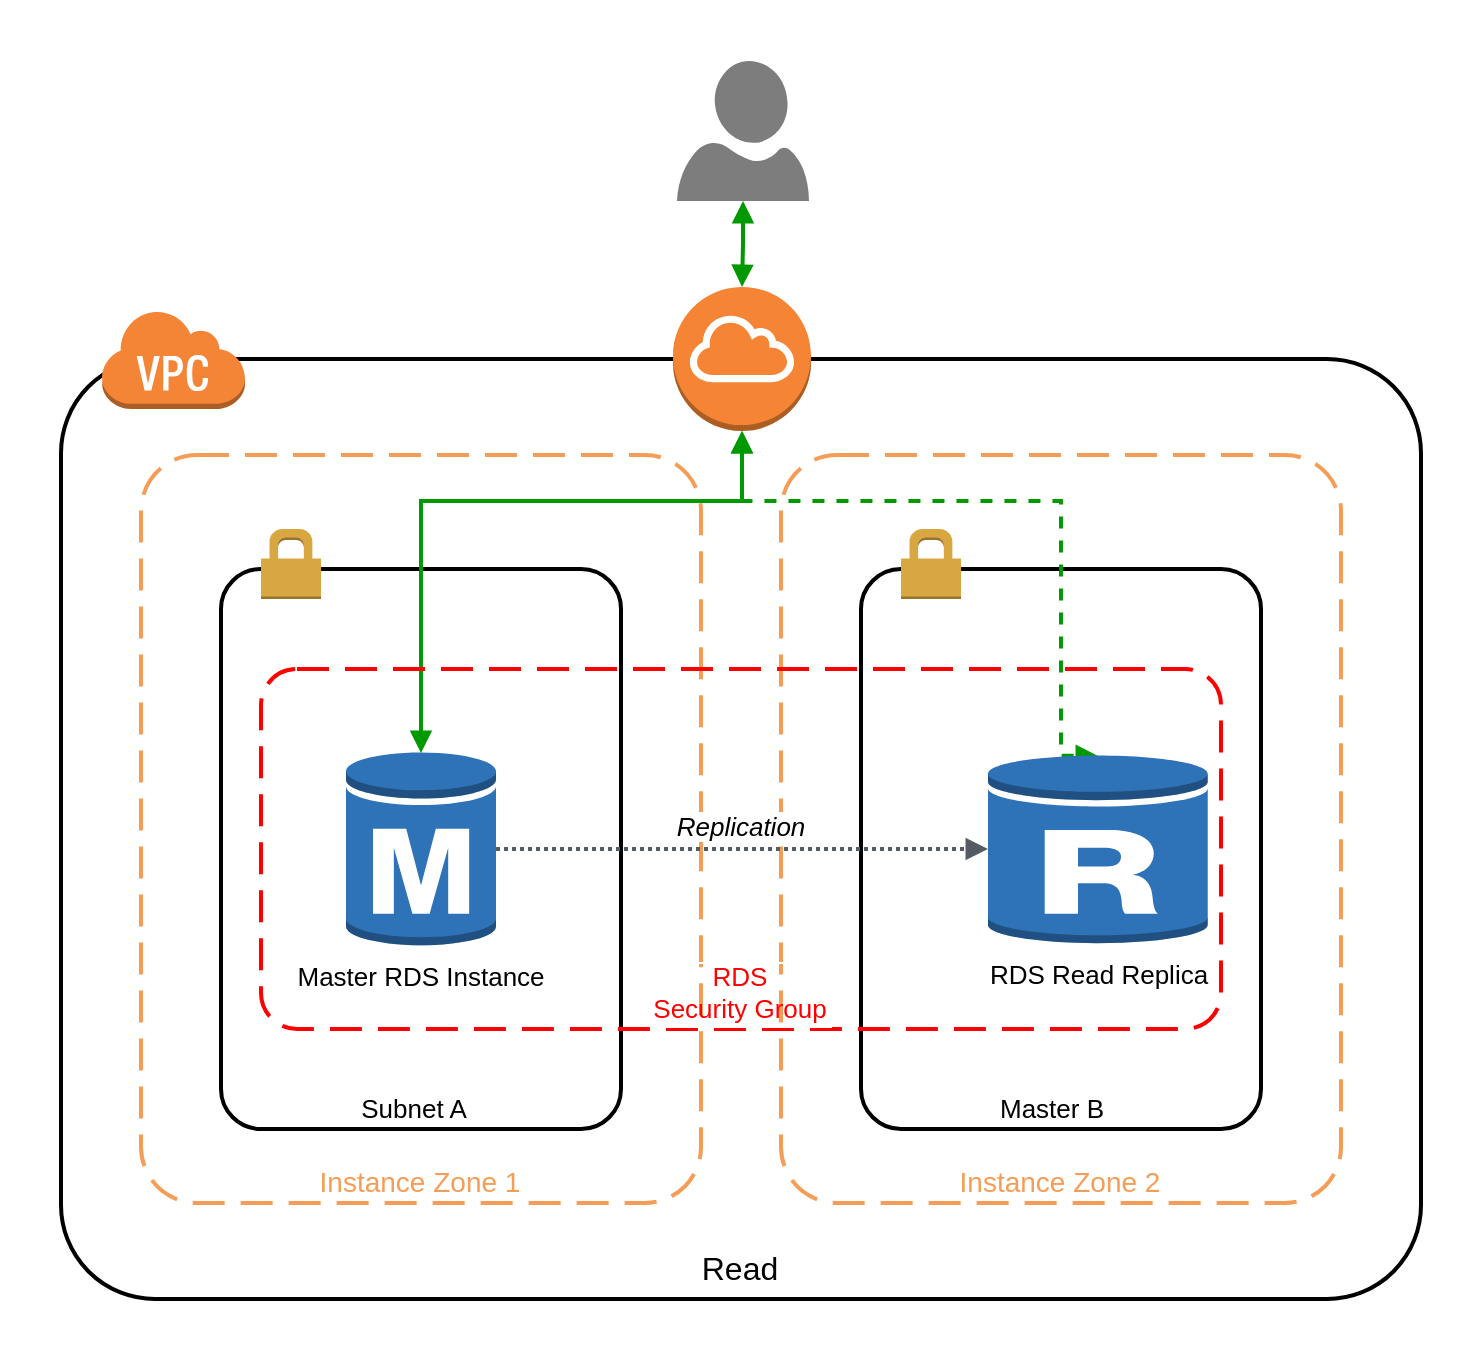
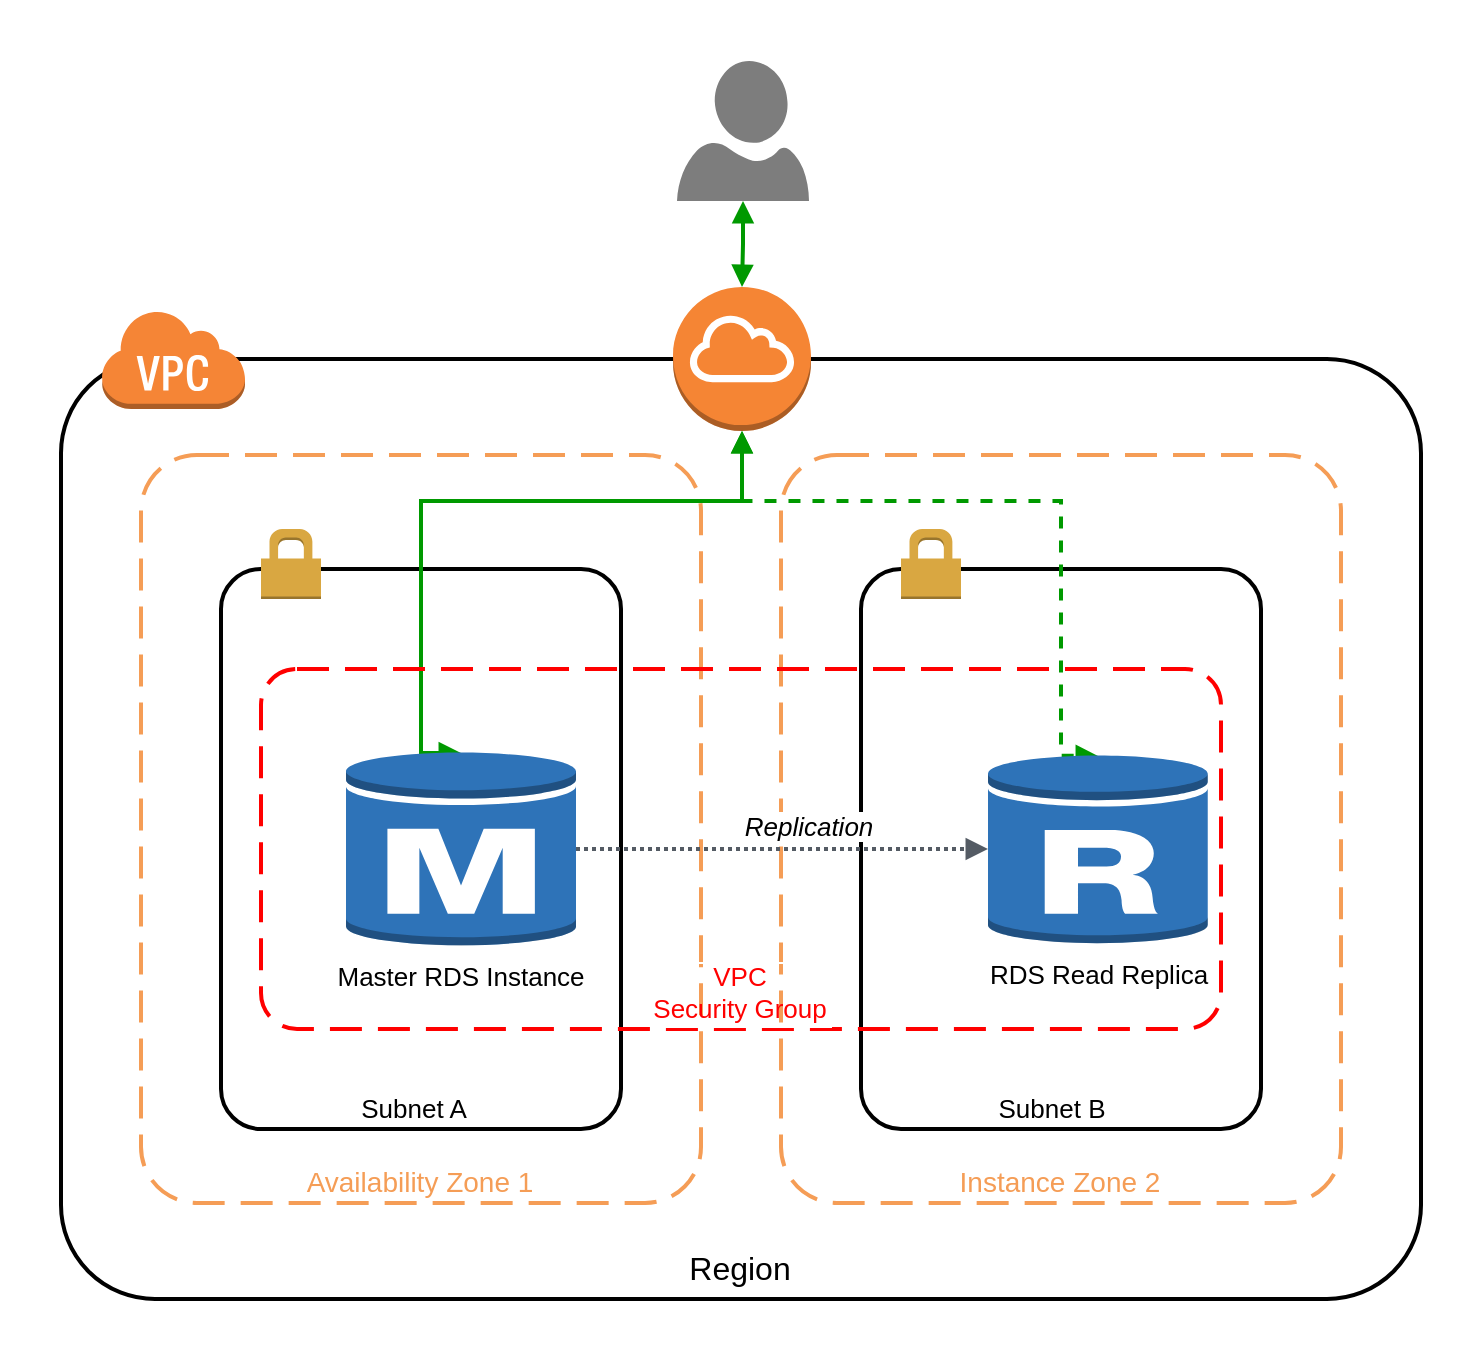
- <mxCell id="15" value="Master RDS Instance" style="outlineConnect=0;dashed=0;verticalLabelPosition=bottom;verticalAlign=top;align=center;html=1;shape=mxgraph.aws3.rds_db_instance;fillColor=#2E73B8;gradientColor=none;fontSize=13;" parent="1" vertex="1"><mxGeometry x="172.5" y="374" width="75" height="100" as="geometry" /></mxCell>
+ <mxCell id="15" value="Master RDS Instance" style="outlineConnect=0;dashed=0;verticalLabelPosition=bottom;verticalAlign=top;align=center;html=1;shape=mxgraph.aws3.rds_db_instance;fillColor=#2E73B8;gradientColor=none;fontSize=13;" parent="1" vertex="1"><mxGeometry x="172.5" y="374" width="115" height="100" as="geometry" /></mxCell>
- <mxCell id="14" value="RDS &#10;Security Group" style="rounded=1;arcSize=10;dashed=1;strokeColor=#ff0000;fillColor=none;gradientColor=none;dashPattern=8 4;strokeWidth=2;verticalAlign=bottom;fontSize=13;labelBorderColor=#FFFFFF;fontColor=#FF0000;" parent="1" vertex="1"><mxGeometry x="130" y="334" width="480" height="180" as="geometry" /></mxCell>
+ <mxCell id="14" value="VPC &#10;Security Group" style="rounded=1;arcSize=10;dashed=1;strokeColor=#ff0000;fillColor=none;gradientColor=none;dashPattern=8 4;strokeWidth=2;verticalAlign=bottom;fontSize=13;labelBorderColor=#FFFFFF;fontColor=#FF0000;" parent="1" vertex="1"><mxGeometry x="130" y="334" width="480" height="180" as="geometry" /></mxCell>
- <mxCell id="7" value="Master B" style="rounded=1;arcSize=10;dashed=0;strokeColor=#000000;fillColor=none;gradientColor=none;strokeWidth=2;verticalAlign=bottom;align=center;spacingRight=8;fontSize=13;" parent="1" vertex="1"><mxGeometry x="430" y="284" width="200" height="280" as="geometry" /></mxCell>
+ <mxCell id="7" value="Subnet B" style="rounded=1;arcSize=10;dashed=0;strokeColor=#000000;fillColor=none;gradientColor=none;strokeWidth=2;verticalAlign=bottom;align=center;spacingRight=8;fontSize=13;" parent="1" vertex="1"><mxGeometry x="430" y="284" width="200" height="280" as="geometry" /></mxCell>
- <mxCell id="4" value="Instance Zone 1" style="rounded=1;arcSize=10;dashed=1;strokeColor=#F59D56;fillColor=none;gradientColor=none;dashPattern=8 4;strokeWidth=2;verticalAlign=bottom;fontSize=14;fontColor=#F59D56;" parent="1" vertex="1"><mxGeometry x="70" y="227" width="280" height="374" as="geometry" /></mxCell>
+ <mxCell id="4" value="Availability Zone 1" style="rounded=1;arcSize=10;dashed=1;strokeColor=#F59D56;fillColor=none;gradientColor=none;dashPattern=8 4;strokeWidth=2;verticalAlign=bottom;fontSize=14;fontColor=#F59D56;" parent="1" vertex="1"><mxGeometry x="70" y="227" width="280" height="374" as="geometry" /></mxCell>
- <mxCell id="3" value="Read" style="rounded=1;arcSize=10;dashed=0;strokeColor=#000000;fillColor=none;gradientColor=none;strokeWidth=2;verticalAlign=bottom;fontSize=16;spacingBottom=4;" parent="1" vertex="1"><mxGeometry x="30" y="179" width="680" height="470" as="geometry" /></mxCell>
+ <mxCell id="3" value="Region" style="rounded=1;arcSize=10;dashed=0;strokeColor=#000000;fillColor=none;gradientColor=none;strokeWidth=2;verticalAlign=bottom;fontSize=16;spacingBottom=4;" parent="1" vertex="1"><mxGeometry x="30" y="179" width="680" height="470" as="geometry" /></mxCell>
